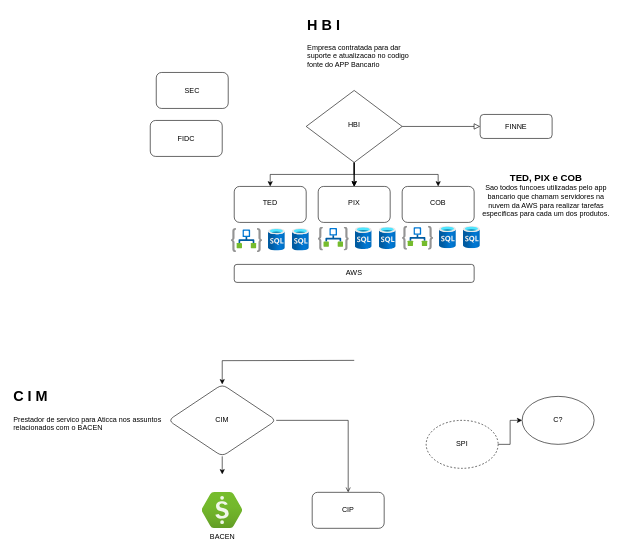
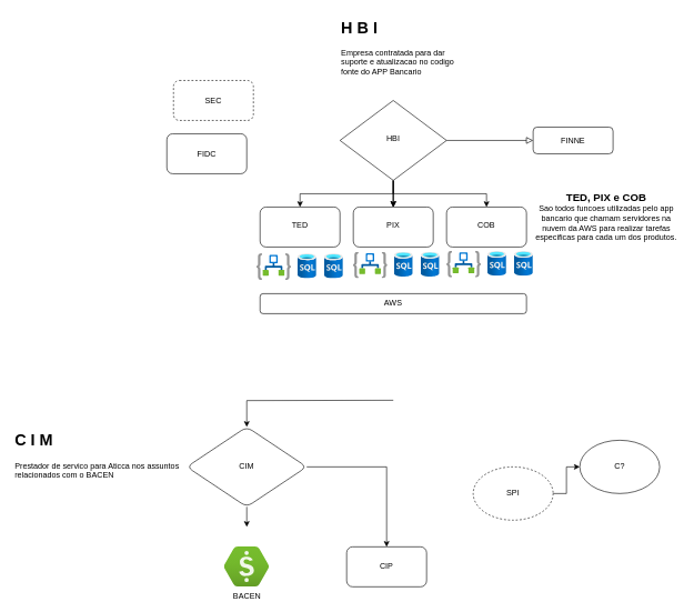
- <mxCell id="22" value="SEC" style="rounded=1;whiteSpace=wrap;html=1;" vertex="1" parent="1"><mxGeometry x="260" y="120" width="120" height="60" as="geometry" /></mxCell>
+ <mxCell id="22" value="SEC" style="rounded=1;whiteSpace=wrap;html=1;dashed=1;" vertex="1" parent="1"><mxGeometry x="260" y="120" width="120" height="60" as="geometry" /></mxCell>
- <mxCell id="18" value="" style="edgeStyle=orthogonalEdgeStyle;rounded=0;orthogonalLoop=1;jettySize=auto;html=1;endArrow=open;" edge="1" parent="1" source="19" target="20"><mxGeometry relative="1" as="geometry" /></mxCell>
+ <mxCell id="18" value="" style="edgeStyle=orthogonalEdgeStyle;rounded=0;orthogonalLoop=1;jettySize=auto;html=1;" edge="1" parent="1" source="19" target="20"><mxGeometry relative="1" as="geometry" /></mxCell>
